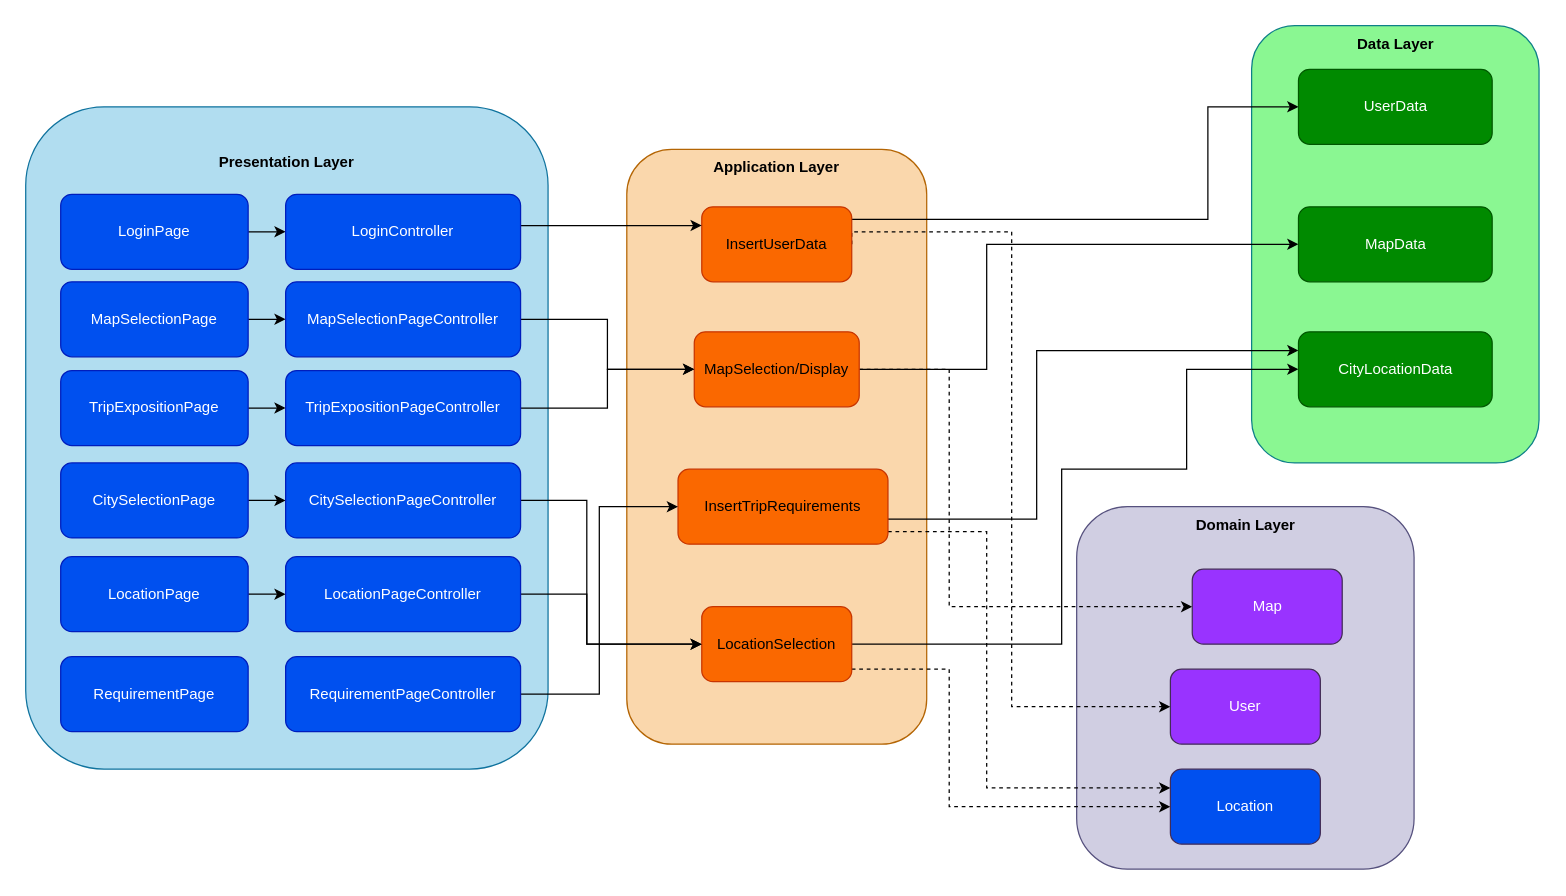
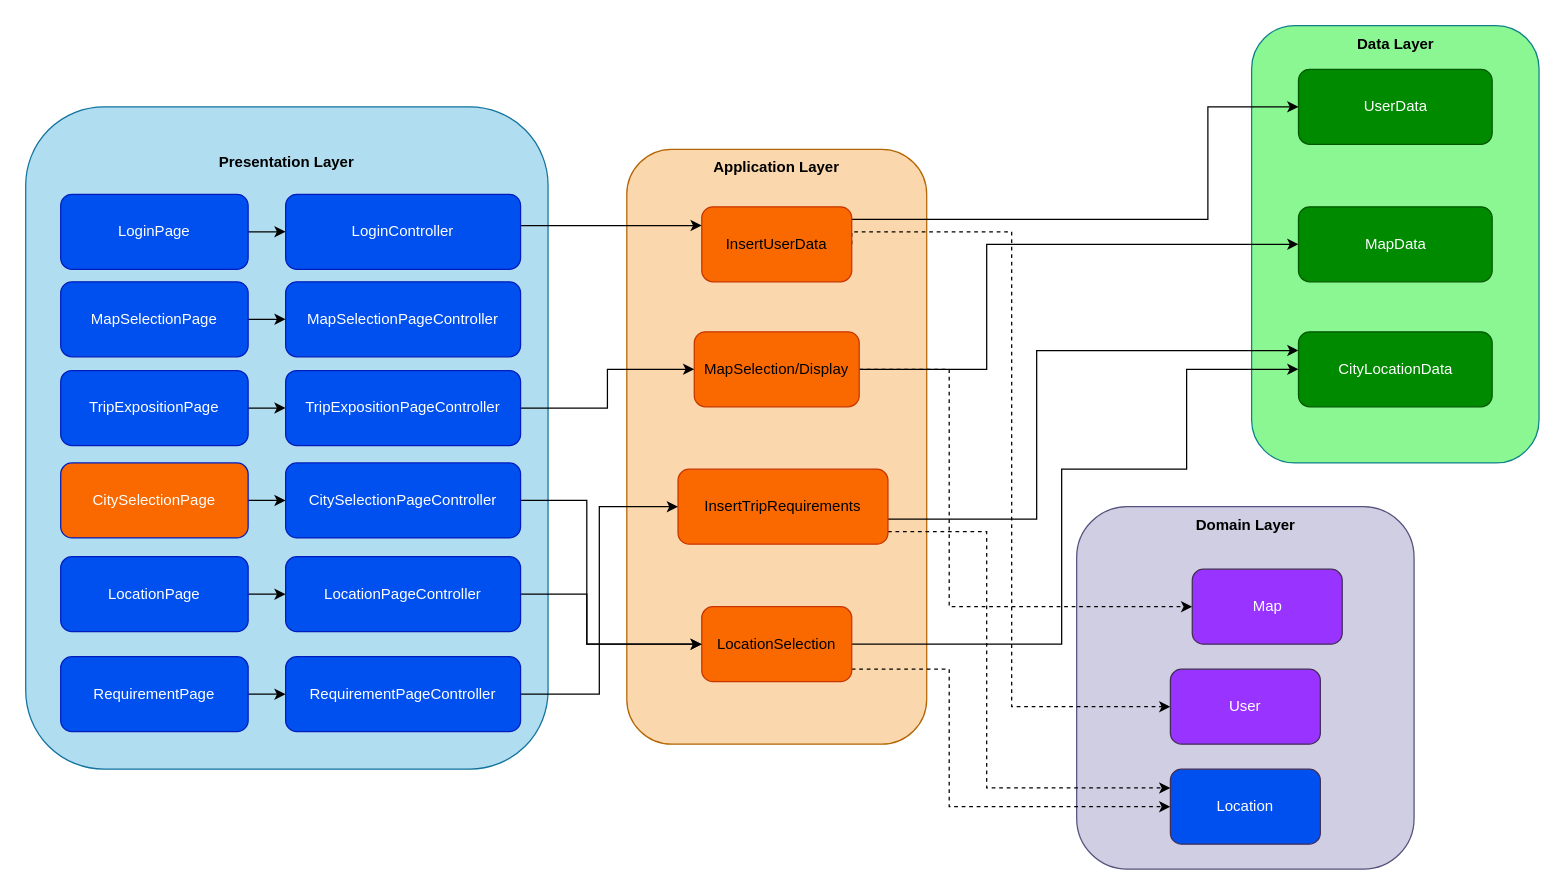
- <mxCell id="50" style="edgeStyle=orthogonalEdgeStyle;rounded=0;orthogonalLoop=1;jettySize=auto;html=1;entryX=0;entryY=0.5;entryDx=0;entryDy=0;" edge="1" parent="1" source="51" target="18"><mxGeometry relative="1" as="geometry" /></mxCell>
- <mxCell id="27" value="CitySelectionPage" style="rounded=1;whiteSpace=wrap;html=1;fillColor=#0050ef;fontColor=#ffffff;strokeColor=#001DBC;" parent="1" vertex="1"><mxGeometry x="48" y="370" width="150" height="60" as="geometry" /></mxCell>
+ <mxCell id="27" value="CitySelectionPage" style="rounded=1;whiteSpace=wrap;html=1;fillColor=#fa6800;fontColor=#ffffff;strokeColor=#001DBC;" parent="1" vertex="1"><mxGeometry x="48" y="370" width="150" height="60" as="geometry" /></mxCell>
+ <mxCell id="28" style="edgeStyle=orthogonalEdgeStyle;rounded=0;orthogonalLoop=1;jettySize=auto;html=1;entryX=0;entryY=0.5;entryDx=0;entryDy=0;" parent="1" source="29" target="41" edge="1"><mxGeometry relative="1" as="geometry" /></mxCell>
